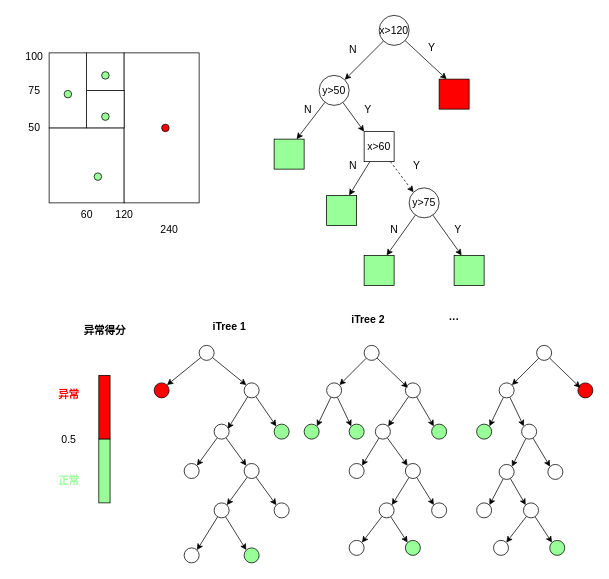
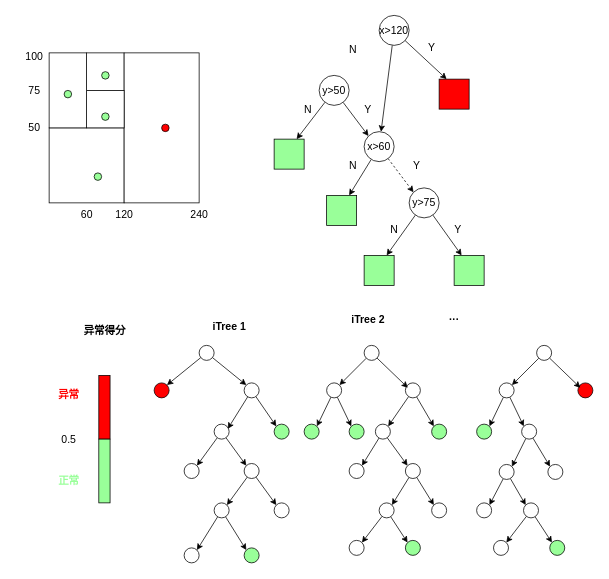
- <mxCell id="18" style="rounded=0;orthogonalLoop=1;jettySize=auto;html=1;entryX=1;entryY=0;entryDx=0;entryDy=0;fontSize=14;" parent="1" source="20" target="23" edge="1"><mxGeometry relative="1" as="geometry" /></mxCell>
+ <mxCell id="18" style="rounded=0;orthogonalLoop=1;jettySize=auto;html=1;fontSize=14;" parent="1" source="20" target="27" edge="1"><mxGeometry relative="1" as="geometry" /></mxCell>
- <mxCell id="27" value="x&amp;gt;60" style="whiteSpace=wrap;html=1;aspect=fixed;fontSize=14;rounded=0;" parent="1" vertex="1"><mxGeometry x="485" y="175" width="40" height="40" as="geometry" /></mxCell>
+ <mxCell id="27" value="x&amp;gt;60" style="ellipse;whiteSpace=wrap;html=1;aspect=fixed;fontSize=14;" parent="1" vertex="1"><mxGeometry x="485" y="175" width="40" height="40" as="geometry" /></mxCell>
- <mxCell id="3" value="240" style="text;html=1;align=center;verticalAlign=middle;resizable=0;points=[];autosize=1;strokeColor=none;fillColor=none;fontSize=14;" parent="1" vertex="1"><mxGeometry x="200" y="290" width="50" height="30" as="geometry" /></mxCell>
+ <mxCell id="3" value="240" style="text;html=1;align=center;verticalAlign=middle;resizable=0;points=[];autosize=1;strokeColor=none;fillColor=none;fontSize=14;" parent="1" vertex="1"><mxGeometry x="240" y="270" width="50" height="30" as="geometry" /></mxCell>
